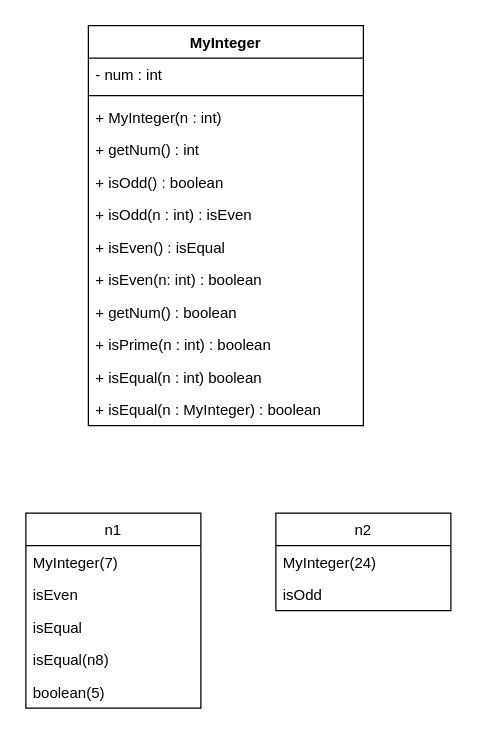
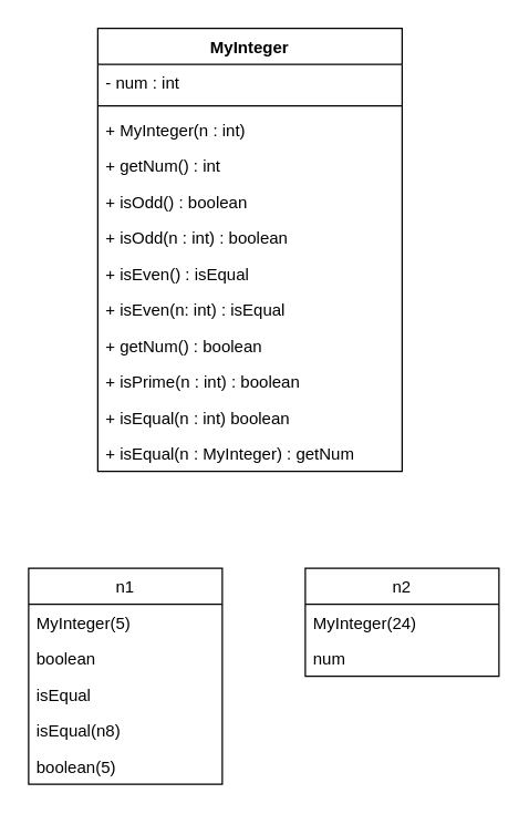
- <mxCell id="8" value="+ isOdd(n : int) : isEven" style="text;strokeColor=none;fillColor=none;align=left;verticalAlign=top;spacingLeft=4;spacingRight=4;overflow=hidden;rotatable=0;points=[[0,0.5],[1,0.5]];portConstraint=eastwest;" vertex="1" parent="2"><mxGeometry y="138" width="220" height="26" as="geometry" /></mxCell>
+ <mxCell id="8" value="+ isOdd(n : int) : boolean" style="text;strokeColor=none;fillColor=none;align=left;verticalAlign=top;spacingLeft=4;spacingRight=4;overflow=hidden;rotatable=0;points=[[0,0.5],[1,0.5]];portConstraint=eastwest;" vertex="1" parent="2"><mxGeometry y="138" width="220" height="26" as="geometry" /></mxCell>
- <mxCell id="10" value="+ isEven(n: int) : boolean" style="text;strokeColor=none;fillColor=none;align=left;verticalAlign=top;spacingLeft=4;spacingRight=4;overflow=hidden;rotatable=0;points=[[0,0.5],[1,0.5]];portConstraint=eastwest;" vertex="1" parent="2"><mxGeometry y="190" width="220" height="26" as="geometry" /></mxCell>
+ <mxCell id="10" value="+ isEven(n: int) : isEqual" style="text;strokeColor=none;fillColor=none;align=left;verticalAlign=top;spacingLeft=4;spacingRight=4;overflow=hidden;rotatable=0;points=[[0,0.5],[1,0.5]];portConstraint=eastwest;" vertex="1" parent="2"><mxGeometry y="190" width="220" height="26" as="geometry" /></mxCell>
- <mxCell id="14" value="+ isEqual(n : MyInteger) : boolean" style="text;strokeColor=none;fillColor=none;align=left;verticalAlign=top;spacingLeft=4;spacingRight=4;overflow=hidden;rotatable=0;points=[[0,0.5],[1,0.5]];portConstraint=eastwest;" vertex="1" parent="2"><mxGeometry y="294" width="220" height="26" as="geometry" /></mxCell>
+ <mxCell id="14" value="+ isEqual(n : MyInteger) : getNum" style="text;strokeColor=none;fillColor=none;align=left;verticalAlign=top;spacingLeft=4;spacingRight=4;overflow=hidden;rotatable=0;points=[[0,0.5],[1,0.5]];portConstraint=eastwest;" vertex="1" parent="2"><mxGeometry y="294" width="220" height="26" as="geometry" /></mxCell>
- <mxCell id="16" value="MyInteger(7)" style="text;strokeColor=none;fillColor=none;align=left;verticalAlign=top;spacingLeft=4;spacingRight=4;overflow=hidden;rotatable=0;points=[[0,0.5],[1,0.5]];portConstraint=eastwest;" vertex="1" parent="15"><mxGeometry y="26" width="140" height="26" as="geometry" /></mxCell>
+ <mxCell id="16" value="MyInteger(5)" style="text;strokeColor=none;fillColor=none;align=left;verticalAlign=top;spacingLeft=4;spacingRight=4;overflow=hidden;rotatable=0;points=[[0,0.5],[1,0.5]];portConstraint=eastwest;" vertex="1" parent="15"><mxGeometry y="26" width="140" height="26" as="geometry" /></mxCell>
- <mxCell id="17" value="isEven" style="text;strokeColor=none;fillColor=none;align=left;verticalAlign=top;spacingLeft=4;spacingRight=4;overflow=hidden;rotatable=0;points=[[0,0.5],[1,0.5]];portConstraint=eastwest;" vertex="1" parent="15"><mxGeometry y="52" width="140" height="26" as="geometry" /></mxCell>
+ <mxCell id="17" value="boolean" style="text;strokeColor=none;fillColor=none;align=left;verticalAlign=top;spacingLeft=4;spacingRight=4;overflow=hidden;rotatable=0;points=[[0,0.5],[1,0.5]];portConstraint=eastwest;" vertex="1" parent="15"><mxGeometry y="52" width="140" height="26" as="geometry" /></mxCell>
- <mxCell id="23" value="isOdd" style="text;strokeColor=none;fillColor=none;align=left;verticalAlign=top;spacingLeft=4;spacingRight=4;overflow=hidden;rotatable=0;points=[[0,0.5],[1,0.5]];portConstraint=eastwest;" vertex="1" parent="21"><mxGeometry y="52" width="140" height="26" as="geometry" /></mxCell>
+ <mxCell id="23" value="num" style="text;strokeColor=none;fillColor=none;align=left;verticalAlign=top;spacingLeft=4;spacingRight=4;overflow=hidden;rotatable=0;points=[[0,0.5],[1,0.5]];portConstraint=eastwest;" vertex="1" parent="21"><mxGeometry y="52" width="140" height="26" as="geometry" /></mxCell>
